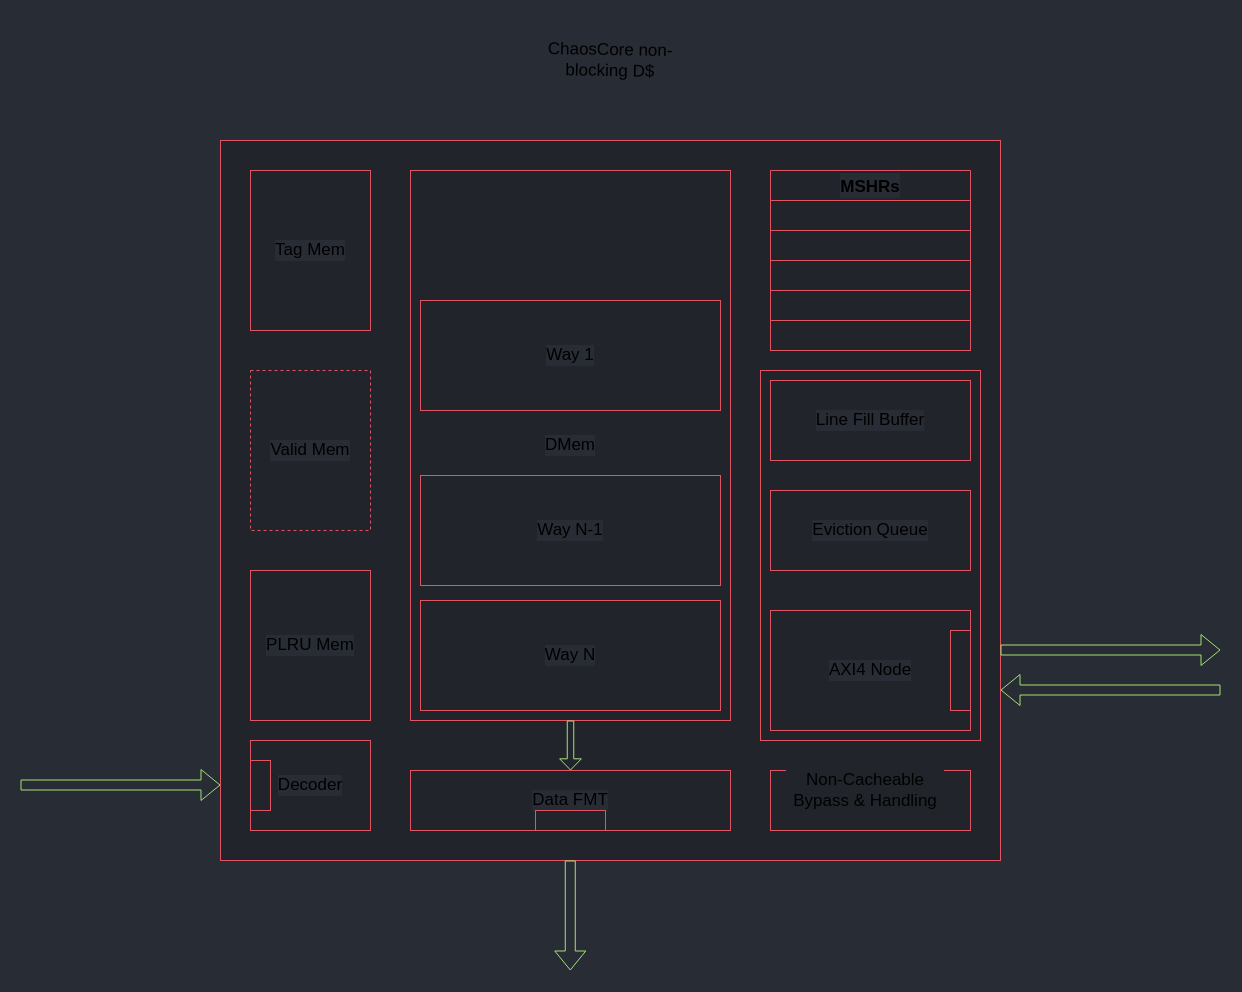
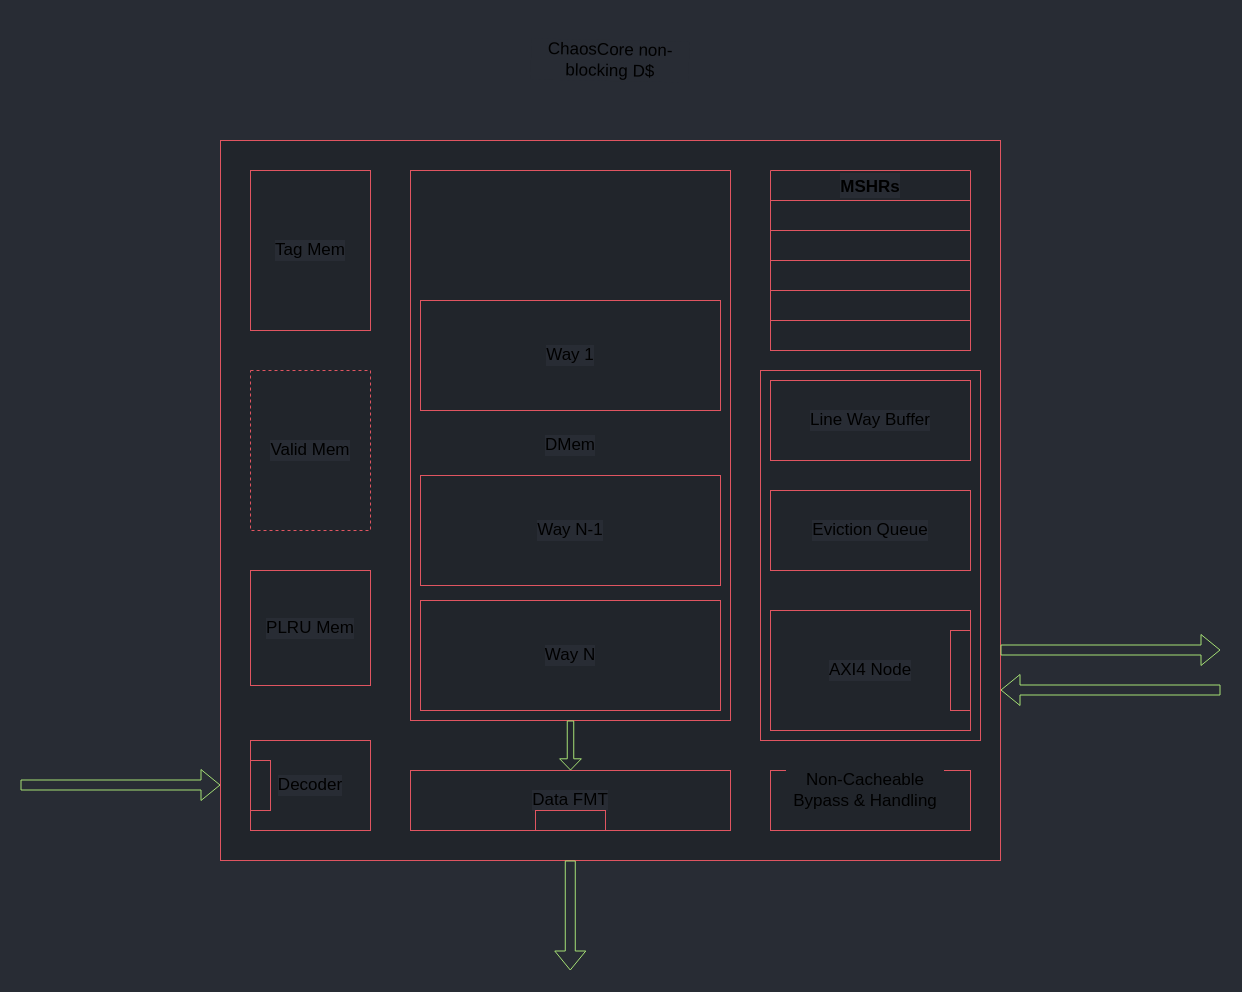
- <mxCell id="16" value="Line Fill Buffer" style="rounded=0;whiteSpace=wrap;html=1;labelBackgroundColor=#282C34;strokeColor=#e05561;fontSize=17;fillColor=#21252B;" parent="1" vertex="1"><mxGeometry x="770" y="380" width="200" height="80" as="geometry" /></mxCell>
+ <mxCell id="16" value="Line Way Buffer" style="rounded=0;whiteSpace=wrap;html=1;labelBackgroundColor=#282C34;strokeColor=#e05561;fontSize=17;fillColor=#21252B;" parent="1" vertex="1"><mxGeometry x="770" y="380" width="200" height="80" as="geometry" /></mxCell>
- <mxCell id="10" value="PLRU Mem" style="rounded=0;whiteSpace=wrap;html=1;labelBackgroundColor=#282C34;strokeColor=#e05561;fontSize=17;fillColor=#21252B;" parent="1" vertex="1"><mxGeometry x="250" y="570" width="120" height="150" as="geometry" /></mxCell>
+ <mxCell id="10" value="PLRU Mem" style="rounded=0;whiteSpace=wrap;html=1;labelBackgroundColor=#282C34;strokeColor=#e05561;fontSize=17;fillColor=#21252B;" parent="1" vertex="1"><mxGeometry x="250" y="570" width="120" height="115" as="geometry" /></mxCell>
